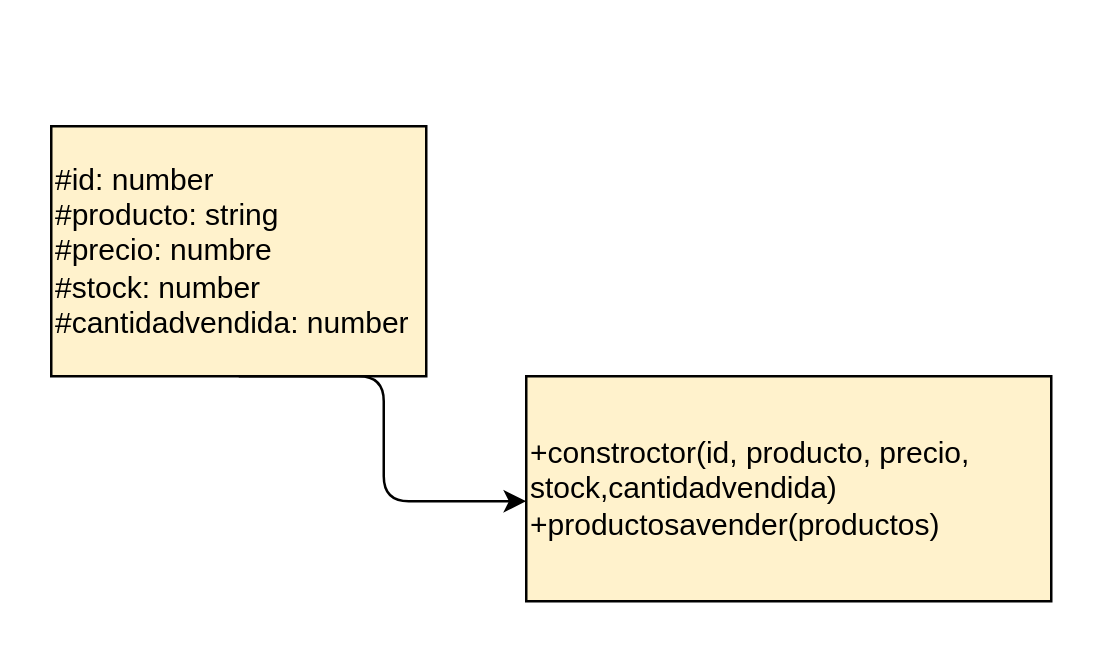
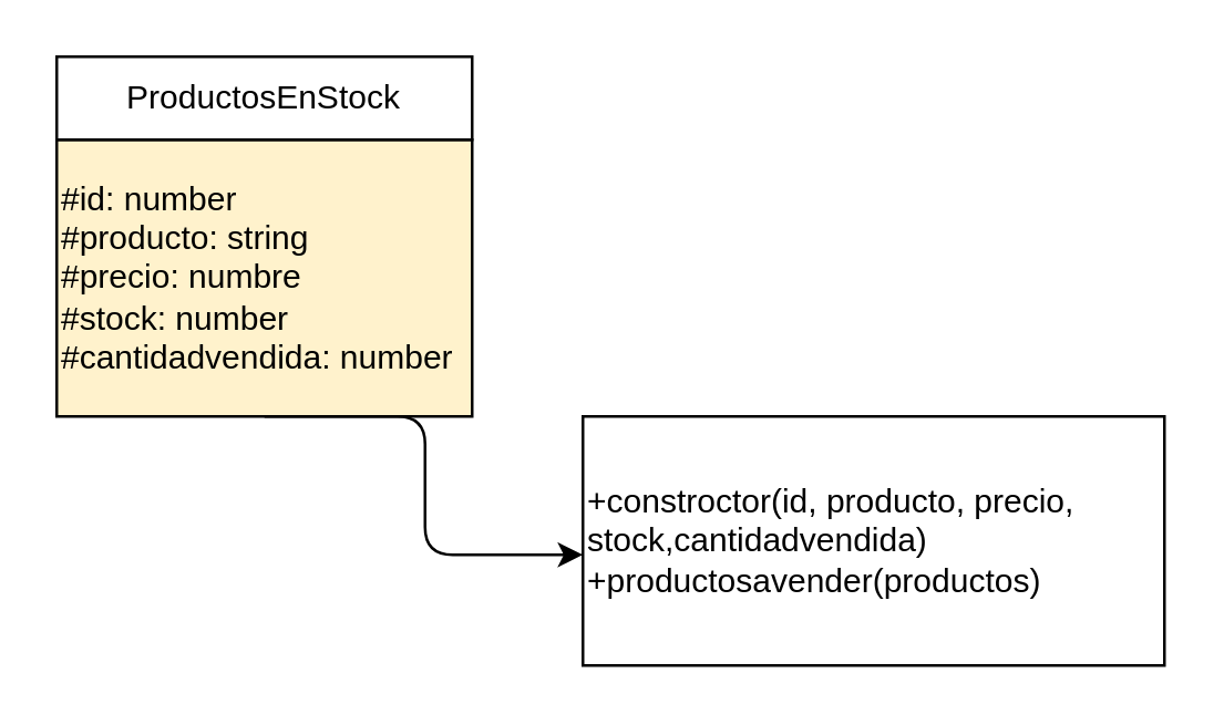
+ <mxCell id="4" value="ProductosEnStock" style="whiteSpace=wrap;html=1;" vertex="1" parent="1"><mxGeometry x="20" y="20" width="150" height="30" as="geometry" /></mxCell>
- <mxCell id="5" value="+constroctor(id, producto, precio, stock,cantidadvendida)&lt;br&gt;+productosavender(productos)" style="whiteSpace=wrap;html=1;align=left;fillColor=#fff2cc;" vertex="1" parent="1"><mxGeometry x="210" y="150" width="210" height="90" as="geometry" /></mxCell>
+ <mxCell id="5" value="+constroctor(id, producto, precio, stock,cantidadvendida)&lt;br&gt;+productosavender(productos)" style="whiteSpace=wrap;html=1;align=left;" vertex="1" parent="1"><mxGeometry x="210" y="150" width="210" height="90" as="geometry" /></mxCell>
